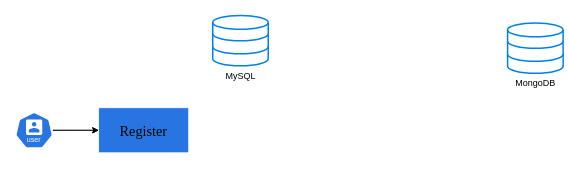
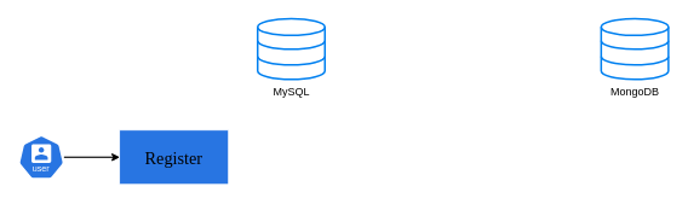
- <mxCell id="7" value="MongoDB" style="html=1;verticalLabelPosition=bottom;align=center;labelBackgroundColor=#ffffff;verticalAlign=top;strokeWidth=2;strokeColor=#0080F0;shadow=0;dashed=0;shape=mxgraph.ios7.icons.data;" vertex="1" parent="1"><mxGeometry x="676" y="30" width="74" height="67" as="geometry" /></mxCell>
+ <mxCell id="7" value="MongoDB" style="html=1;verticalLabelPosition=bottom;align=center;labelBackgroundColor=#ffffff;verticalAlign=top;strokeWidth=2;strokeColor=#0080F0;shadow=0;dashed=0;shape=mxgraph.ios7.icons.data;" vertex="1" parent="1"><mxGeometry x="661" y="20" width="74" height="67" as="geometry" /></mxCell>
